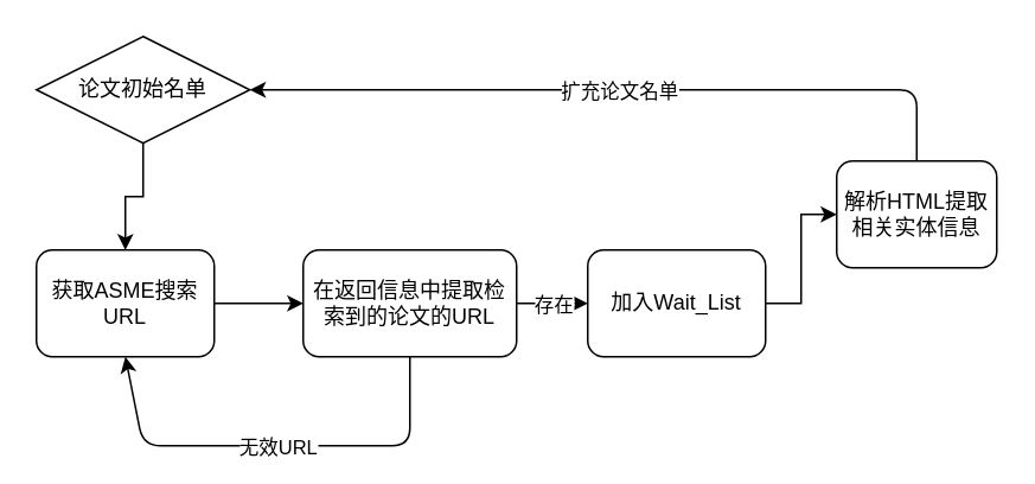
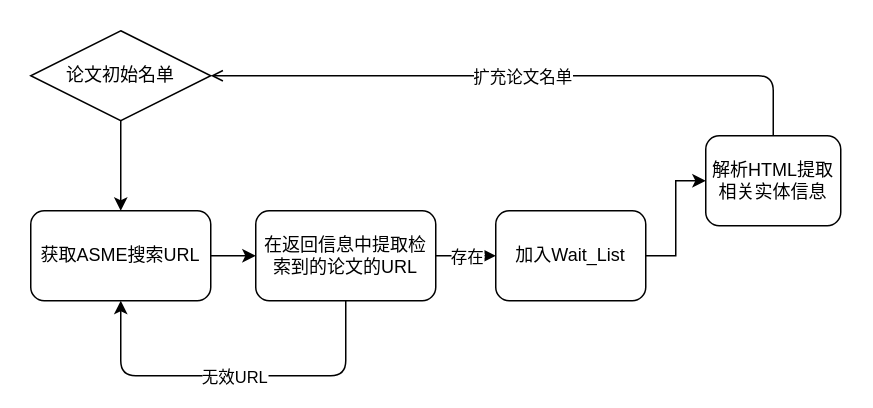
- <mxCell id="14" value="" style="endArrow=classic;html=1;exitX=0.5;exitY=0;exitDx=0;exitDy=0;entryX=1;entryY=0.5;entryDx=0;entryDy=0;" edge="1" parent="1" source="13" target="5"><mxGeometry relative="1" as="geometry"><mxPoint x="200" y="49.66" as="sourcePoint" /><mxPoint x="360" y="49.66" as="targetPoint" /><Array as="points"><mxPoint x="515" y="50" /></Array></mxGeometry></mxCell>
+ <mxCell id="14" value="" style="endArrow=open;html=1;exitX=0.5;exitY=0;exitDx=0;exitDy=0;entryX=1;entryY=0.5;entryDx=0;entryDy=0;" edge="1" parent="1" source="13" target="5"><mxGeometry relative="1" as="geometry"><mxPoint x="200" y="49.66" as="sourcePoint" /><mxPoint x="360" y="49.66" as="targetPoint" /><Array as="points"><mxPoint x="515" y="50" /></Array></mxGeometry></mxCell>
- <mxCell id="3" value="获取ASME搜索URL" style="rounded=1;whiteSpace=wrap;html=1;" vertex="1" parent="1"><mxGeometry x="20" y="140" width="100" height="60" as="geometry" /></mxCell>
+ <mxCell id="3" value="获取ASME搜索URL" style="rounded=1;whiteSpace=wrap;html=1;" vertex="1" parent="1"><mxGeometry x="20" y="140" width="120" height="60" as="geometry" /></mxCell>
